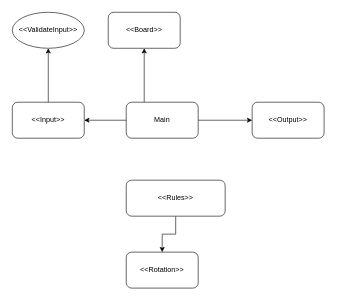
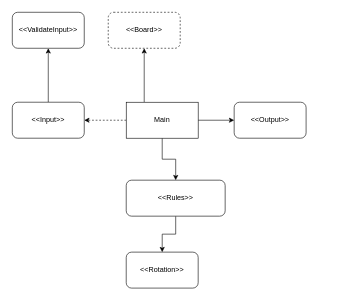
- <mxCell id="4" value="&amp;lt;&amp;lt;ValidateInput&amp;gt;&amp;gt;" style="ellipse;whiteSpace=wrap;html=1;" vertex="1" parent="1"><mxGeometry x="20" y="20" width="120" height="60" as="geometry" /></mxCell>
+ <mxCell id="4" value="&amp;lt;&amp;lt;ValidateInput&amp;gt;&amp;gt;" style="rounded=1;whiteSpace=wrap;html=1;" vertex="1" parent="1"><mxGeometry x="20" y="20" width="120" height="60" as="geometry" /></mxCell>
- <mxCell id="2" value="&amp;lt;&amp;lt;Board&amp;gt;&amp;gt;" style="rounded=1;whiteSpace=wrap;html=1;" vertex="1" parent="1"><mxGeometry x="180" y="20" width="120" height="60" as="geometry" /></mxCell>
+ <mxCell id="2" value="&amp;lt;&amp;lt;Board&amp;gt;&amp;gt;" style="rounded=1;whiteSpace=wrap;html=1;dashed=1;" vertex="1" parent="1"><mxGeometry x="180" y="20" width="120" height="60" as="geometry" /></mxCell>
- <mxCell id="5" style="edgeStyle=orthogonalEdgeStyle;rounded=0;orthogonalLoop=1;jettySize=auto;html=1;exitX=0;exitY=0.5;exitDx=0;exitDy=0;entryX=1;entryY=0.5;entryDx=0;entryDy=0;" edge="1" parent="1" source="13" target="6"><mxGeometry relative="1" as="geometry" /></mxCell>
+ <mxCell id="5" style="edgeStyle=orthogonalEdgeStyle;rounded=0;orthogonalLoop=1;jettySize=auto;html=1;exitX=0;exitY=0.5;exitDx=0;exitDy=0;entryX=1;entryY=0.5;entryDx=0;entryDy=0;dashed=1;" edge="1" parent="1" source="13" target="6"><mxGeometry relative="1" as="geometry" /></mxCell>
- <mxCell id="13" value="Main" style="rounded=1;whiteSpace=wrap;html=1;" vertex="1" parent="1"><mxGeometry x="210" y="170" width="120" height="60" as="geometry" /></mxCell>
+ <mxCell id="13" value="Main" style="whiteSpace=wrap;html=1;rounded=0;" vertex="1" parent="1"><mxGeometry x="210" y="170" width="120" height="60" as="geometry" /></mxCell>
- <mxCell id="9" value="&amp;lt;&amp;lt;Output&amp;gt;&amp;gt;" style="rounded=1;whiteSpace=wrap;html=1;" vertex="1" parent="1"><mxGeometry x="420" y="170" width="120" height="60" as="geometry" /></mxCell>
+ <mxCell id="9" value="&amp;lt;&amp;lt;Output&amp;gt;&amp;gt;" style="rounded=1;whiteSpace=wrap;html=1;" vertex="1" parent="1"><mxGeometry x="390" y="170" width="120" height="60" as="geometry" /></mxCell>
+ <mxCell id="10" style="edgeStyle=orthogonalEdgeStyle;rounded=0;orthogonalLoop=1;jettySize=auto;html=1;exitX=0.5;exitY=1;exitDx=0;exitDy=0;" edge="1" parent="1" source="13" target="8"><mxGeometry relative="1" as="geometry" /></mxCell>
